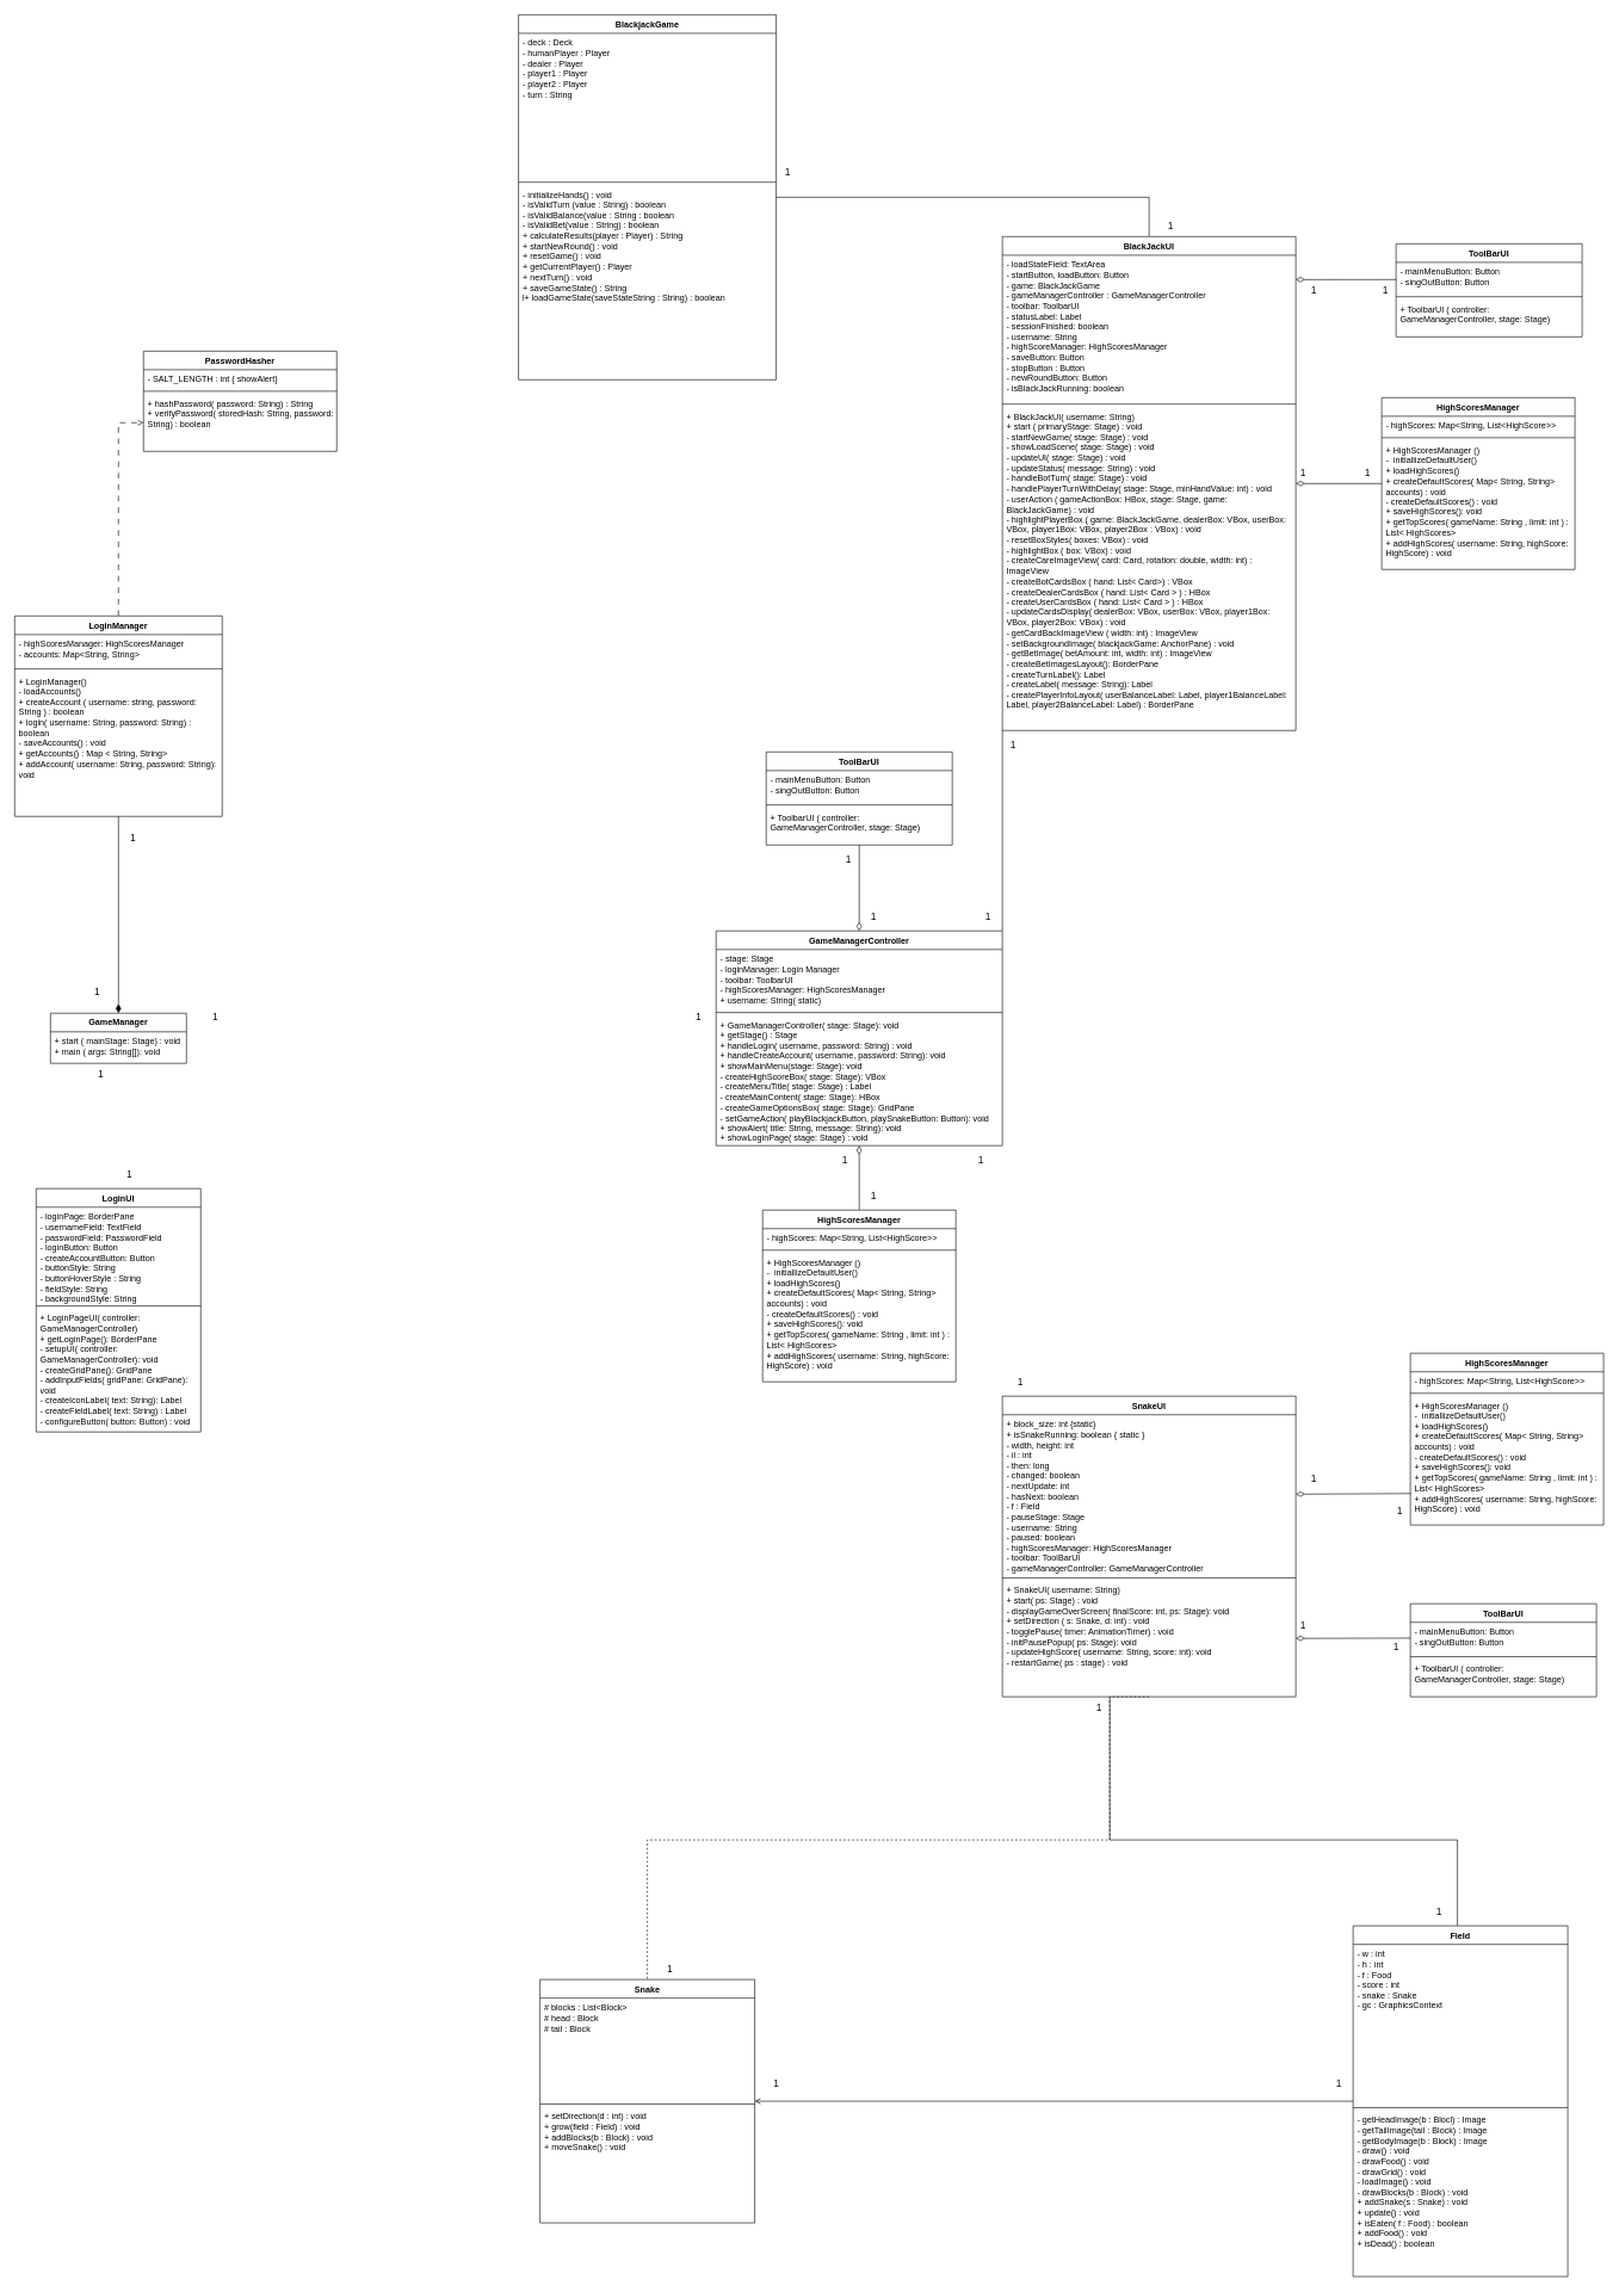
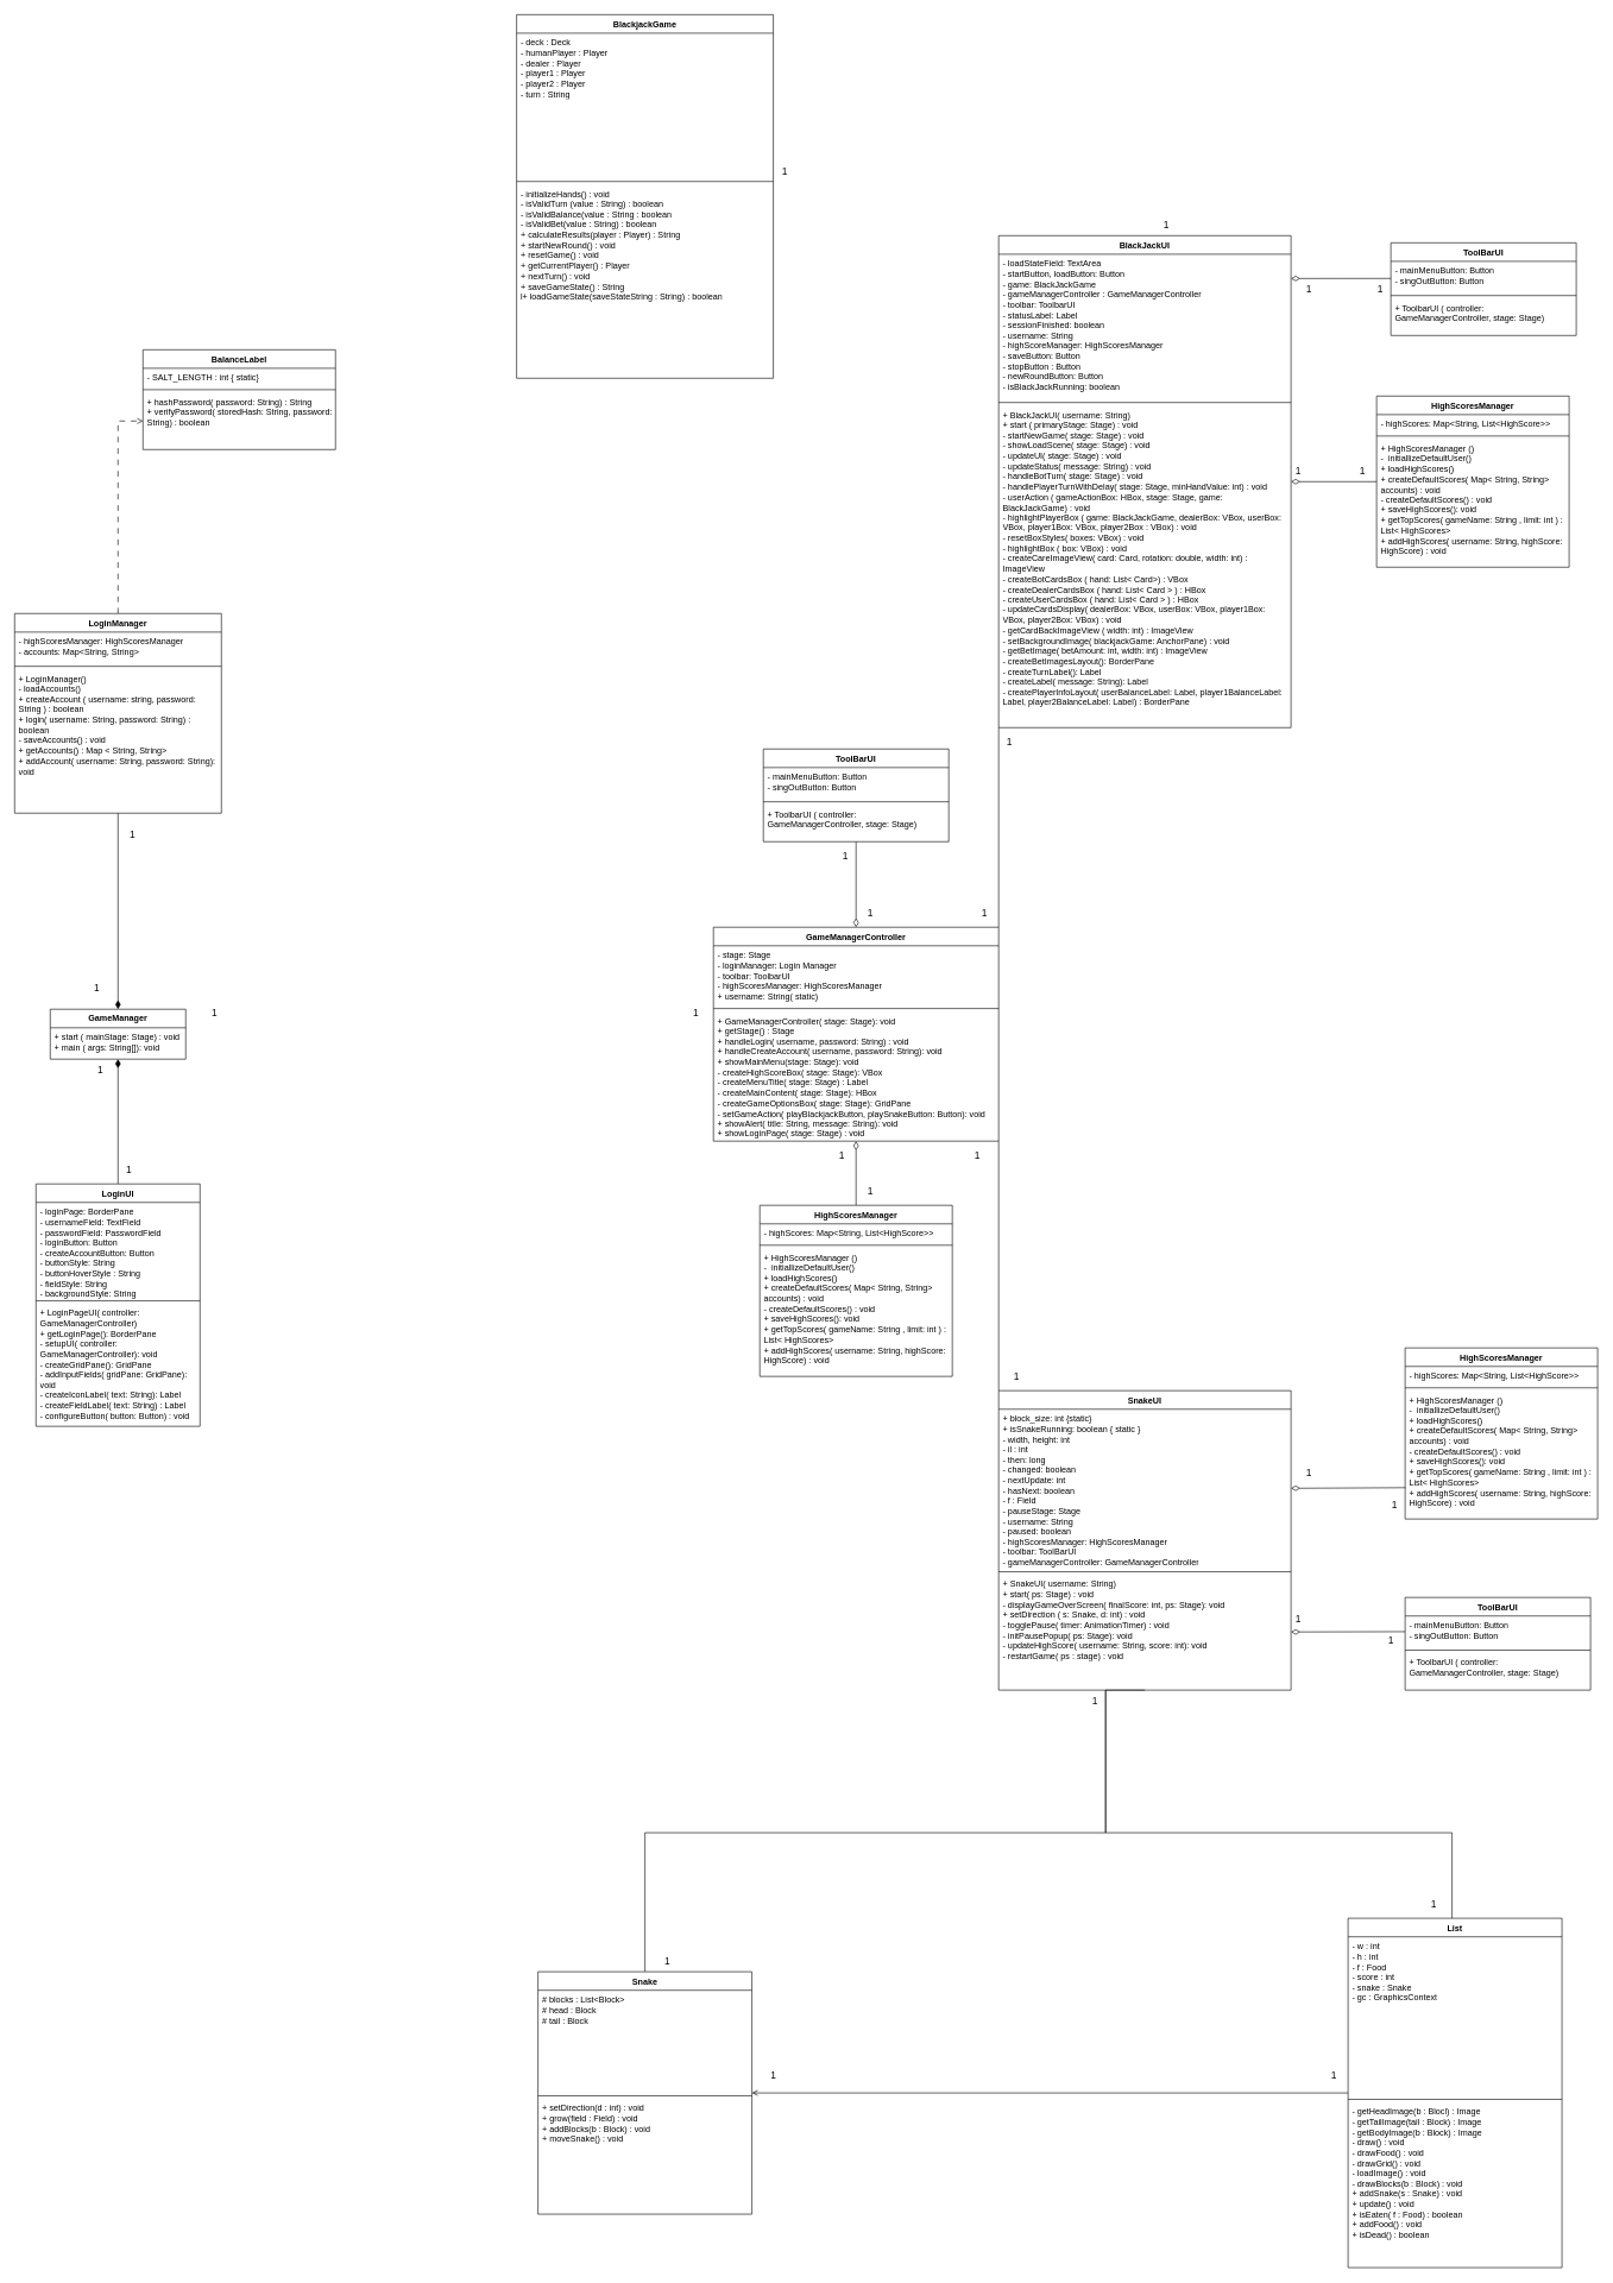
- <mxCell id="28" style="edgeStyle=orthogonalEdgeStyle;rounded=0;orthogonalLoop=1;jettySize=auto;html=1;exitX=0.5;exitY=0;exitDx=0;exitDy=0;entryX=1;entryY=0.5;entryDx=0;entryDy=0;strokeWidth=1;endArrow=none;endFill=0;" parent="1" source="29" target="47" edge="1"><mxGeometry relative="1" as="geometry" /></mxCell>
- <mxCell id="23" value="PasswordHasher" style="swimlane;fontStyle=1;align=center;verticalAlign=top;childLayout=stackLayout;horizontal=1;startSize=26;horizontalStack=0;resizeParent=1;resizeParentMax=0;resizeLast=0;collapsible=1;marginBottom=0;whiteSpace=wrap;html=1;" parent="1" vertex="1"><mxGeometry x="200" y="490" width="270" height="140" as="geometry"><mxRectangle y="-310" width="130" height="30" as="alternateBounds" /></mxGeometry></mxCell>
+ <mxCell id="23" value="BalanceLabel" style="swimlane;fontStyle=1;align=center;verticalAlign=top;childLayout=stackLayout;horizontal=1;startSize=26;horizontalStack=0;resizeParent=1;resizeParentMax=0;resizeLast=0;collapsible=1;marginBottom=0;whiteSpace=wrap;html=1;" parent="1" vertex="1"><mxGeometry x="200" y="490" width="270" height="140" as="geometry"><mxRectangle y="-310" width="130" height="30" as="alternateBounds" /></mxGeometry></mxCell>
- <mxCell id="24" value="- SALT_LENGTH : int { showAlert}" style="text;strokeColor=none;fillColor=none;align=left;verticalAlign=top;spacingLeft=4;spacingRight=4;overflow=hidden;rotatable=0;points=[[0,0.5],[1,0.5]];portConstraint=eastwest;whiteSpace=wrap;html=1;" parent="23" vertex="1"><mxGeometry y="26" width="270" height="26" as="geometry" /></mxCell>
+ <mxCell id="24" value="- SALT_LENGTH : int { static}" style="text;strokeColor=none;fillColor=none;align=left;verticalAlign=top;spacingLeft=4;spacingRight=4;overflow=hidden;rotatable=0;points=[[0,0.5],[1,0.5]];portConstraint=eastwest;whiteSpace=wrap;html=1;" parent="23" vertex="1"><mxGeometry y="26" width="270" height="26" as="geometry" /></mxCell>
+ <mxCell id="10" style="edgeStyle=orthogonalEdgeStyle;rounded=0;orthogonalLoop=1;jettySize=auto;html=1;strokeWidth=1;startArrow=diamondThin;startFill=1;endArrow=none;endFill=0;startSize=10;" parent="1" source="12" target="43" edge="1"><mxGeometry relative="1" as="geometry" /></mxCell>
+ <mxCell id="3" style="edgeStyle=orthogonalEdgeStyle;rounded=0;orthogonalLoop=1;jettySize=auto;html=1;exitX=1;exitY=1;exitDx=0;exitDy=0;entryX=0;entryY=0;entryDx=0;entryDy=0;strokeWidth=1;endArrow=none;endFill=0;" parent="1" source="6" target="35" edge="1"><mxGeometry relative="1" as="geometry" /></mxCell>
- <mxCell id="33" style="edgeStyle=orthogonalEdgeStyle;rounded=0;orthogonalLoop=1;jettySize=auto;html=1;exitX=0.5;exitY=1;exitDx=0;exitDy=0;entryX=0.5;entryY=0;entryDx=0;entryDy=0;strokeWidth=1;startArrow=none;startFill=0;endArrow=none;endFill=0;dashed=1;" parent="1" source="35" target="56" edge="1"><mxGeometry relative="1" as="geometry"><Array as="points"><mxPoint x="1550" y="2570" /><mxPoint x="904" y="2570" /></Array></mxGeometry></mxCell>
+ <mxCell id="33" style="edgeStyle=orthogonalEdgeStyle;rounded=0;orthogonalLoop=1;jettySize=auto;html=1;exitX=0.5;exitY=1;exitDx=0;exitDy=0;entryX=0.5;entryY=0;entryDx=0;entryDy=0;strokeWidth=1;startArrow=none;startFill=0;endArrow=none;endFill=0;" parent="1" source="35" target="56" edge="1"><mxGeometry relative="1" as="geometry"><Array as="points"><mxPoint x="1550" y="2570" /><mxPoint x="904" y="2570" /></Array></mxGeometry></mxCell>
- <mxCell id="52" value="Field" style="swimlane;fontStyle=1;align=center;verticalAlign=top;childLayout=stackLayout;horizontal=1;startSize=26;horizontalStack=0;resizeParent=1;resizeParentMax=0;resizeLast=0;collapsible=1;marginBottom=0;whiteSpace=wrap;html=1;" parent="1" vertex="1"><mxGeometry x="1890" y="2690" width="300" height="490" as="geometry"><mxRectangle x="340" y="780" width="90" height="30" as="alternateBounds" /></mxGeometry></mxCell>
+ <mxCell id="52" value="List" style="swimlane;fontStyle=1;align=center;verticalAlign=top;childLayout=stackLayout;horizontal=1;startSize=26;horizontalStack=0;resizeParent=1;resizeParentMax=0;resizeLast=0;collapsible=1;marginBottom=0;whiteSpace=wrap;html=1;" parent="1" vertex="1"><mxGeometry x="1890" y="2690" width="300" height="490" as="geometry"><mxRectangle x="340" y="780" width="90" height="30" as="alternateBounds" /></mxGeometry></mxCell>
